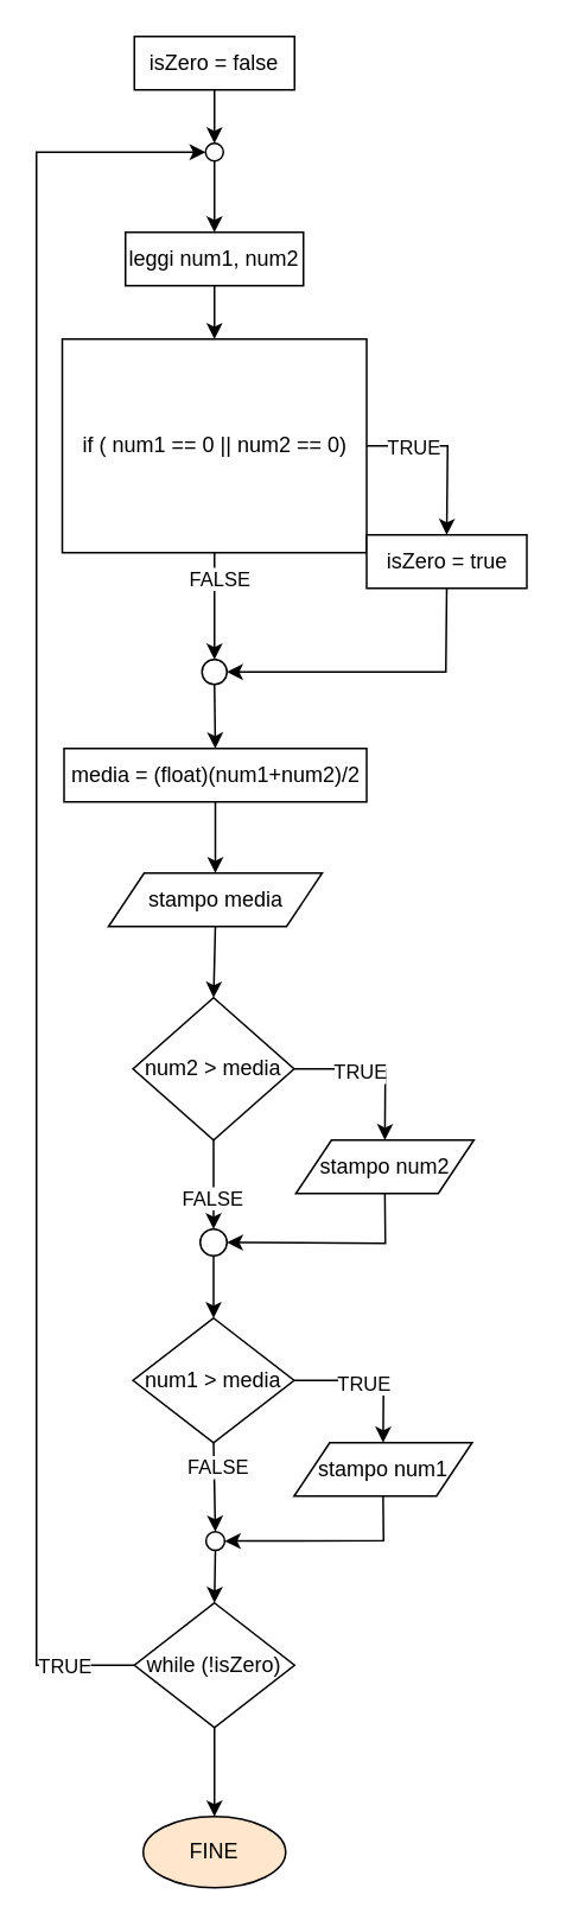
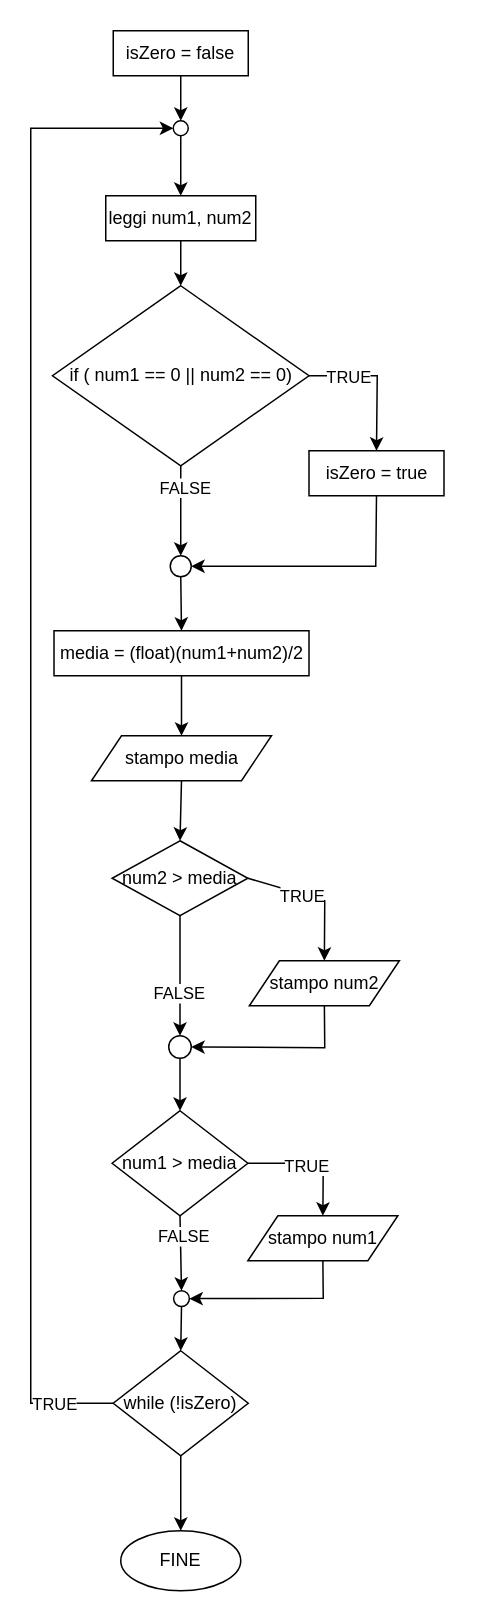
- <mxCell id="5" value="if ( num1 == 0 || num2 == 0)" style="whiteSpace=wrap;html=1;rounded=0;" vertex="1" parent="1"><mxGeometry x="34.5" y="190" width="171" height="120" as="geometry" /></mxCell>
+ <mxCell id="5" value="if ( num1 == 0 || num2 == 0)" style="rhombus;whiteSpace=wrap;html=1;" vertex="1" parent="1"><mxGeometry x="34.5" y="190" width="171" height="120" as="geometry" /></mxCell>
- <mxCell id="20" value="num2 &amp;gt; media" style="rhombus;whiteSpace=wrap;html=1;" vertex="1" parent="1"><mxGeometry x="74.25" y="560" width="90.5" height="80" as="geometry" /></mxCell>
+ <mxCell id="20" value="num2 &amp;gt; media" style="rhombus;whiteSpace=wrap;html=1;" vertex="1" parent="1"><mxGeometry x="74.25" y="560" width="90.5" height="50" as="geometry" /></mxCell>
- <mxCell id="43" value="FINE" style="ellipse;whiteSpace=wrap;html=1;fillColor=#ffe6cc;" vertex="1" parent="1"><mxGeometry x="80" y="1020" width="80" height="40" as="geometry" /></mxCell>
+ <mxCell id="43" value="FINE" style="ellipse;whiteSpace=wrap;html=1;" vertex="1" parent="1"><mxGeometry x="80" y="1020" width="80" height="40" as="geometry" /></mxCell>
